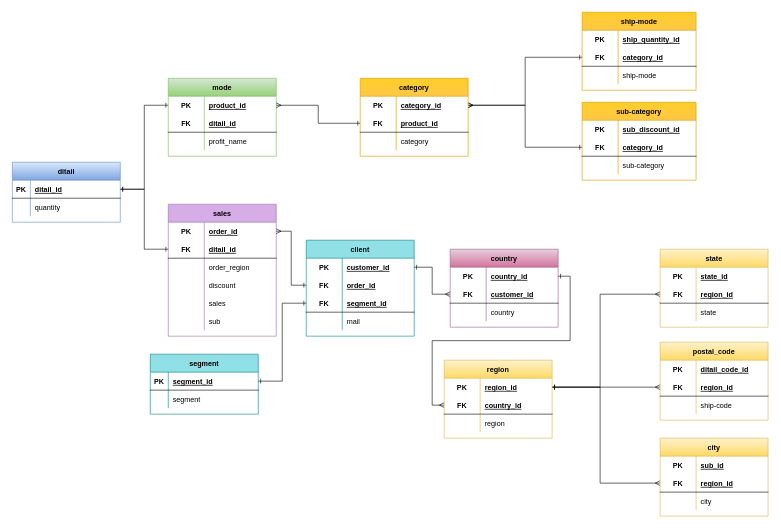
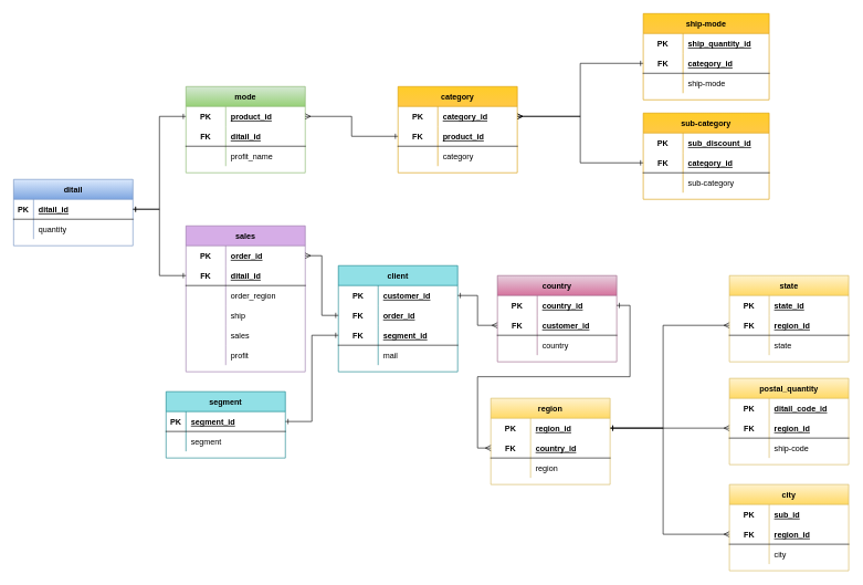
- <mxCell id="14" value="discount" style="shape=partialRectangle;connectable=0;fillColor=none;top=0;left=0;bottom=0;right=0;align=left;spacingLeft=6;overflow=hidden;" vertex="1" parent="12"><mxGeometry x="60" width="120" height="30" as="geometry"><mxRectangle width="120" height="30" as="alternateBounds" /></mxGeometry></mxCell>
+ <mxCell id="14" value="ship" style="shape=partialRectangle;connectable=0;fillColor=none;top=0;left=0;bottom=0;right=0;align=left;spacingLeft=6;overflow=hidden;" vertex="1" parent="12"><mxGeometry x="60" width="120" height="30" as="geometry"><mxRectangle width="120" height="30" as="alternateBounds" /></mxGeometry></mxCell>
- <mxCell id="20" value="sub" style="shape=partialRectangle;connectable=0;fillColor=none;top=0;left=0;bottom=0;right=0;align=left;spacingLeft=6;overflow=hidden;" vertex="1" parent="18"><mxGeometry x="60" width="120" height="30" as="geometry"><mxRectangle width="120" height="30" as="alternateBounds" /></mxGeometry></mxCell>
+ <mxCell id="20" value="profit" style="shape=partialRectangle;connectable=0;fillColor=none;top=0;left=0;bottom=0;right=0;align=left;spacingLeft=6;overflow=hidden;" vertex="1" parent="18"><mxGeometry x="60" width="120" height="30" as="geometry"><mxRectangle width="120" height="30" as="alternateBounds" /></mxGeometry></mxCell>
- <mxCell id="111" value="postal_code" style="shape=table;startSize=30;container=1;collapsible=1;childLayout=tableLayout;fixedRows=1;rowLines=0;fontStyle=1;align=center;resizeLast=1;fillColor=#fff2cc;strokeColor=#d6b656;gradientColor=#ffd966;" vertex="1" parent="1"><mxGeometry x="1100" y="570" width="180" height="130" as="geometry" /></mxCell>
+ <mxCell id="111" value="postal_quantity" style="shape=table;startSize=30;container=1;collapsible=1;childLayout=tableLayout;fixedRows=1;rowLines=0;fontStyle=1;align=center;resizeLast=1;fillColor=#fff2cc;strokeColor=#d6b656;gradientColor=#ffd966;" vertex="1" parent="1"><mxGeometry x="1100" y="570" width="180" height="130" as="geometry" /></mxCell>
